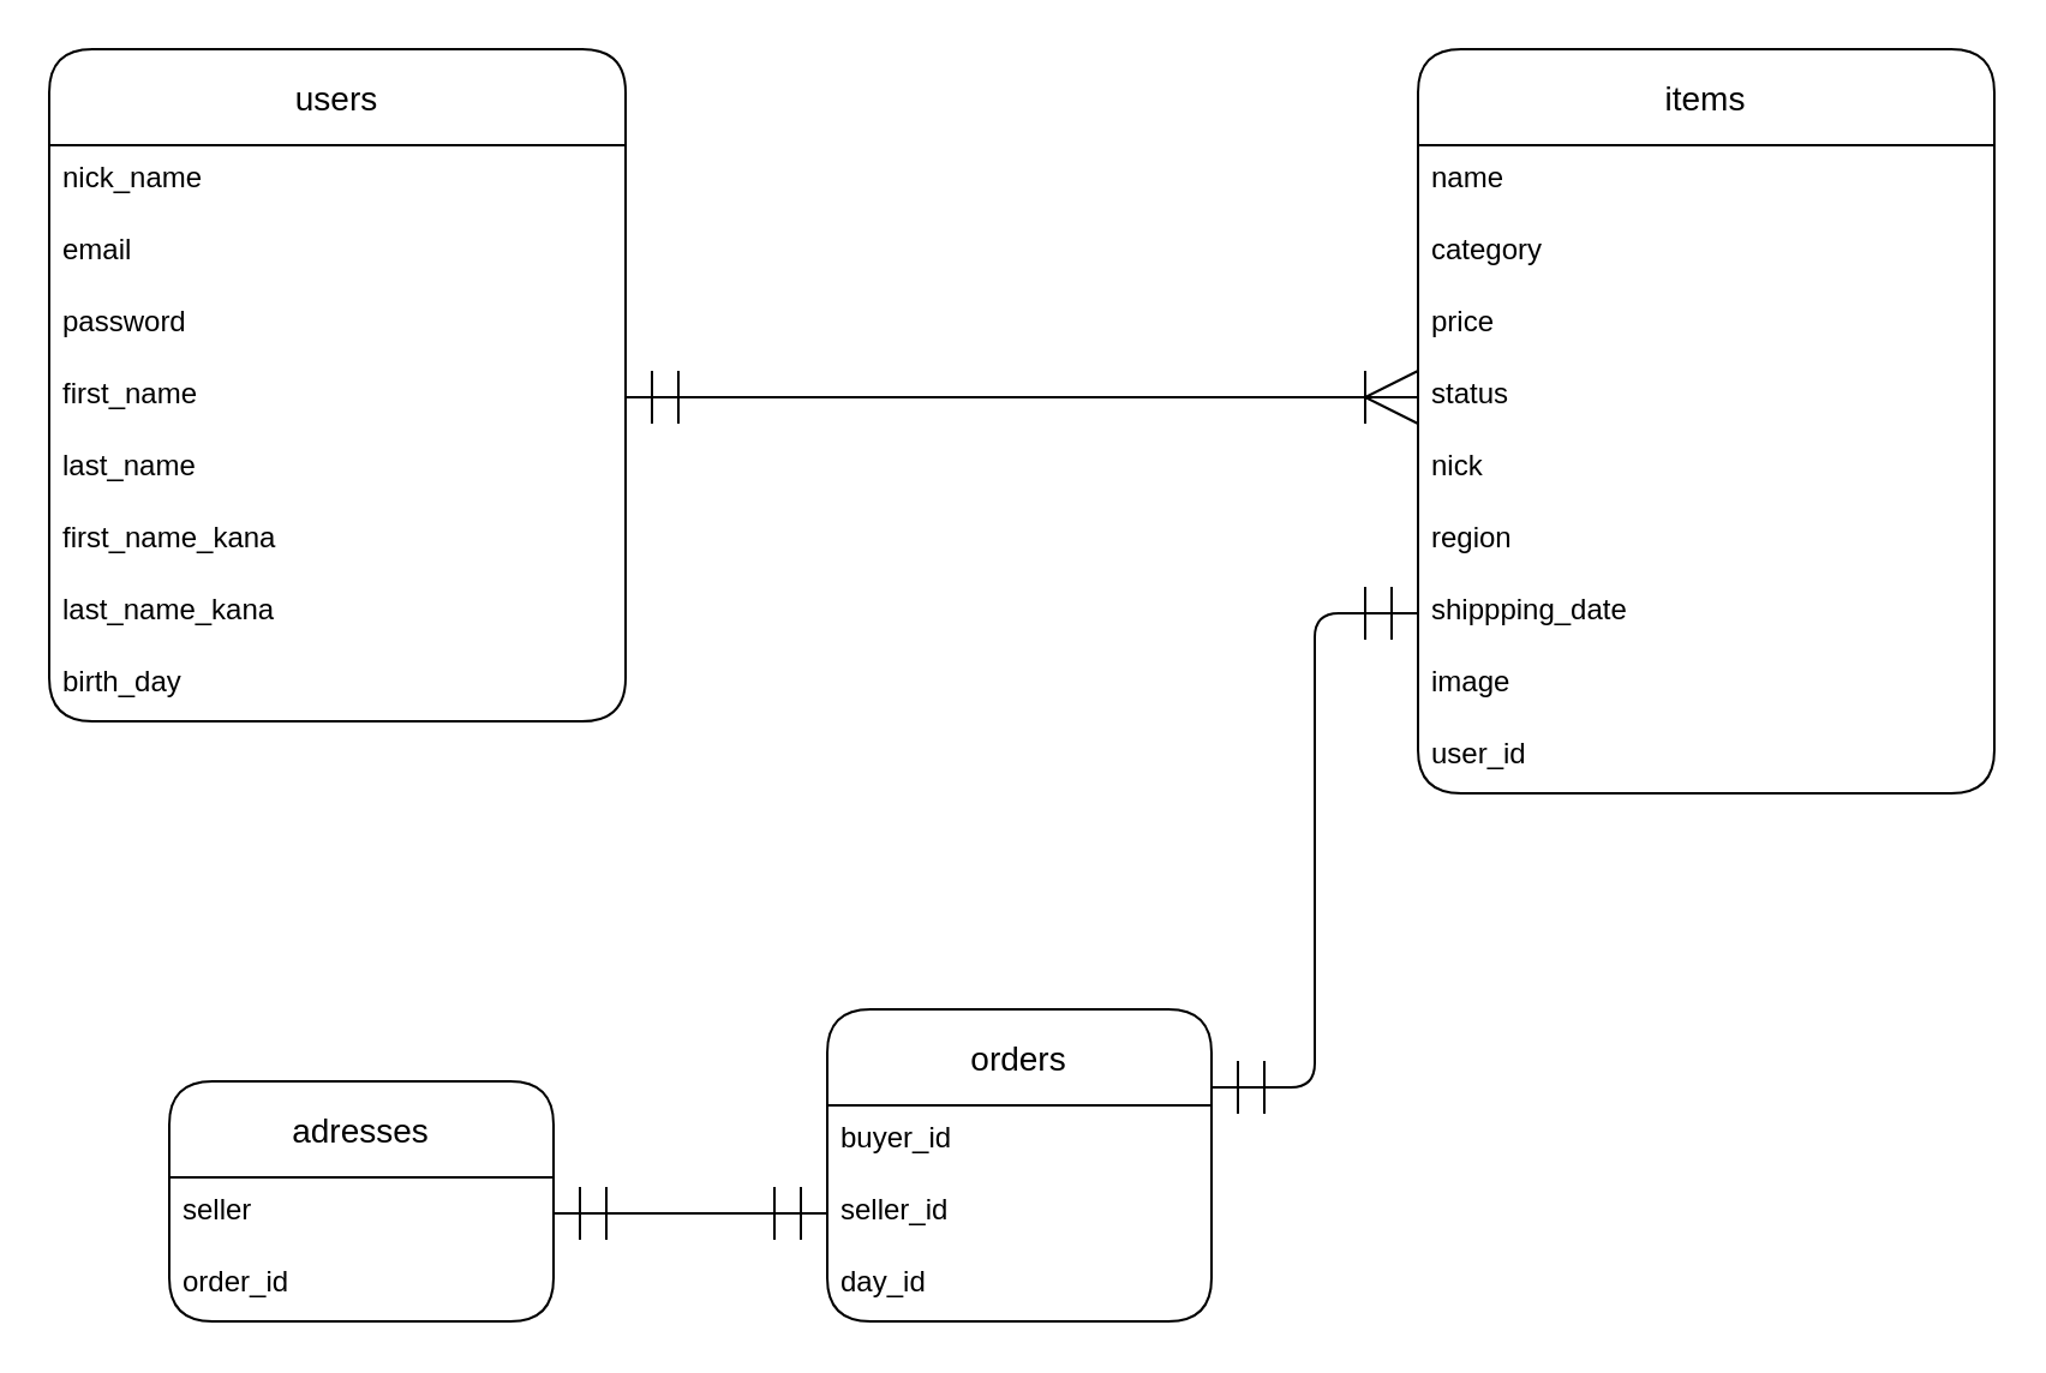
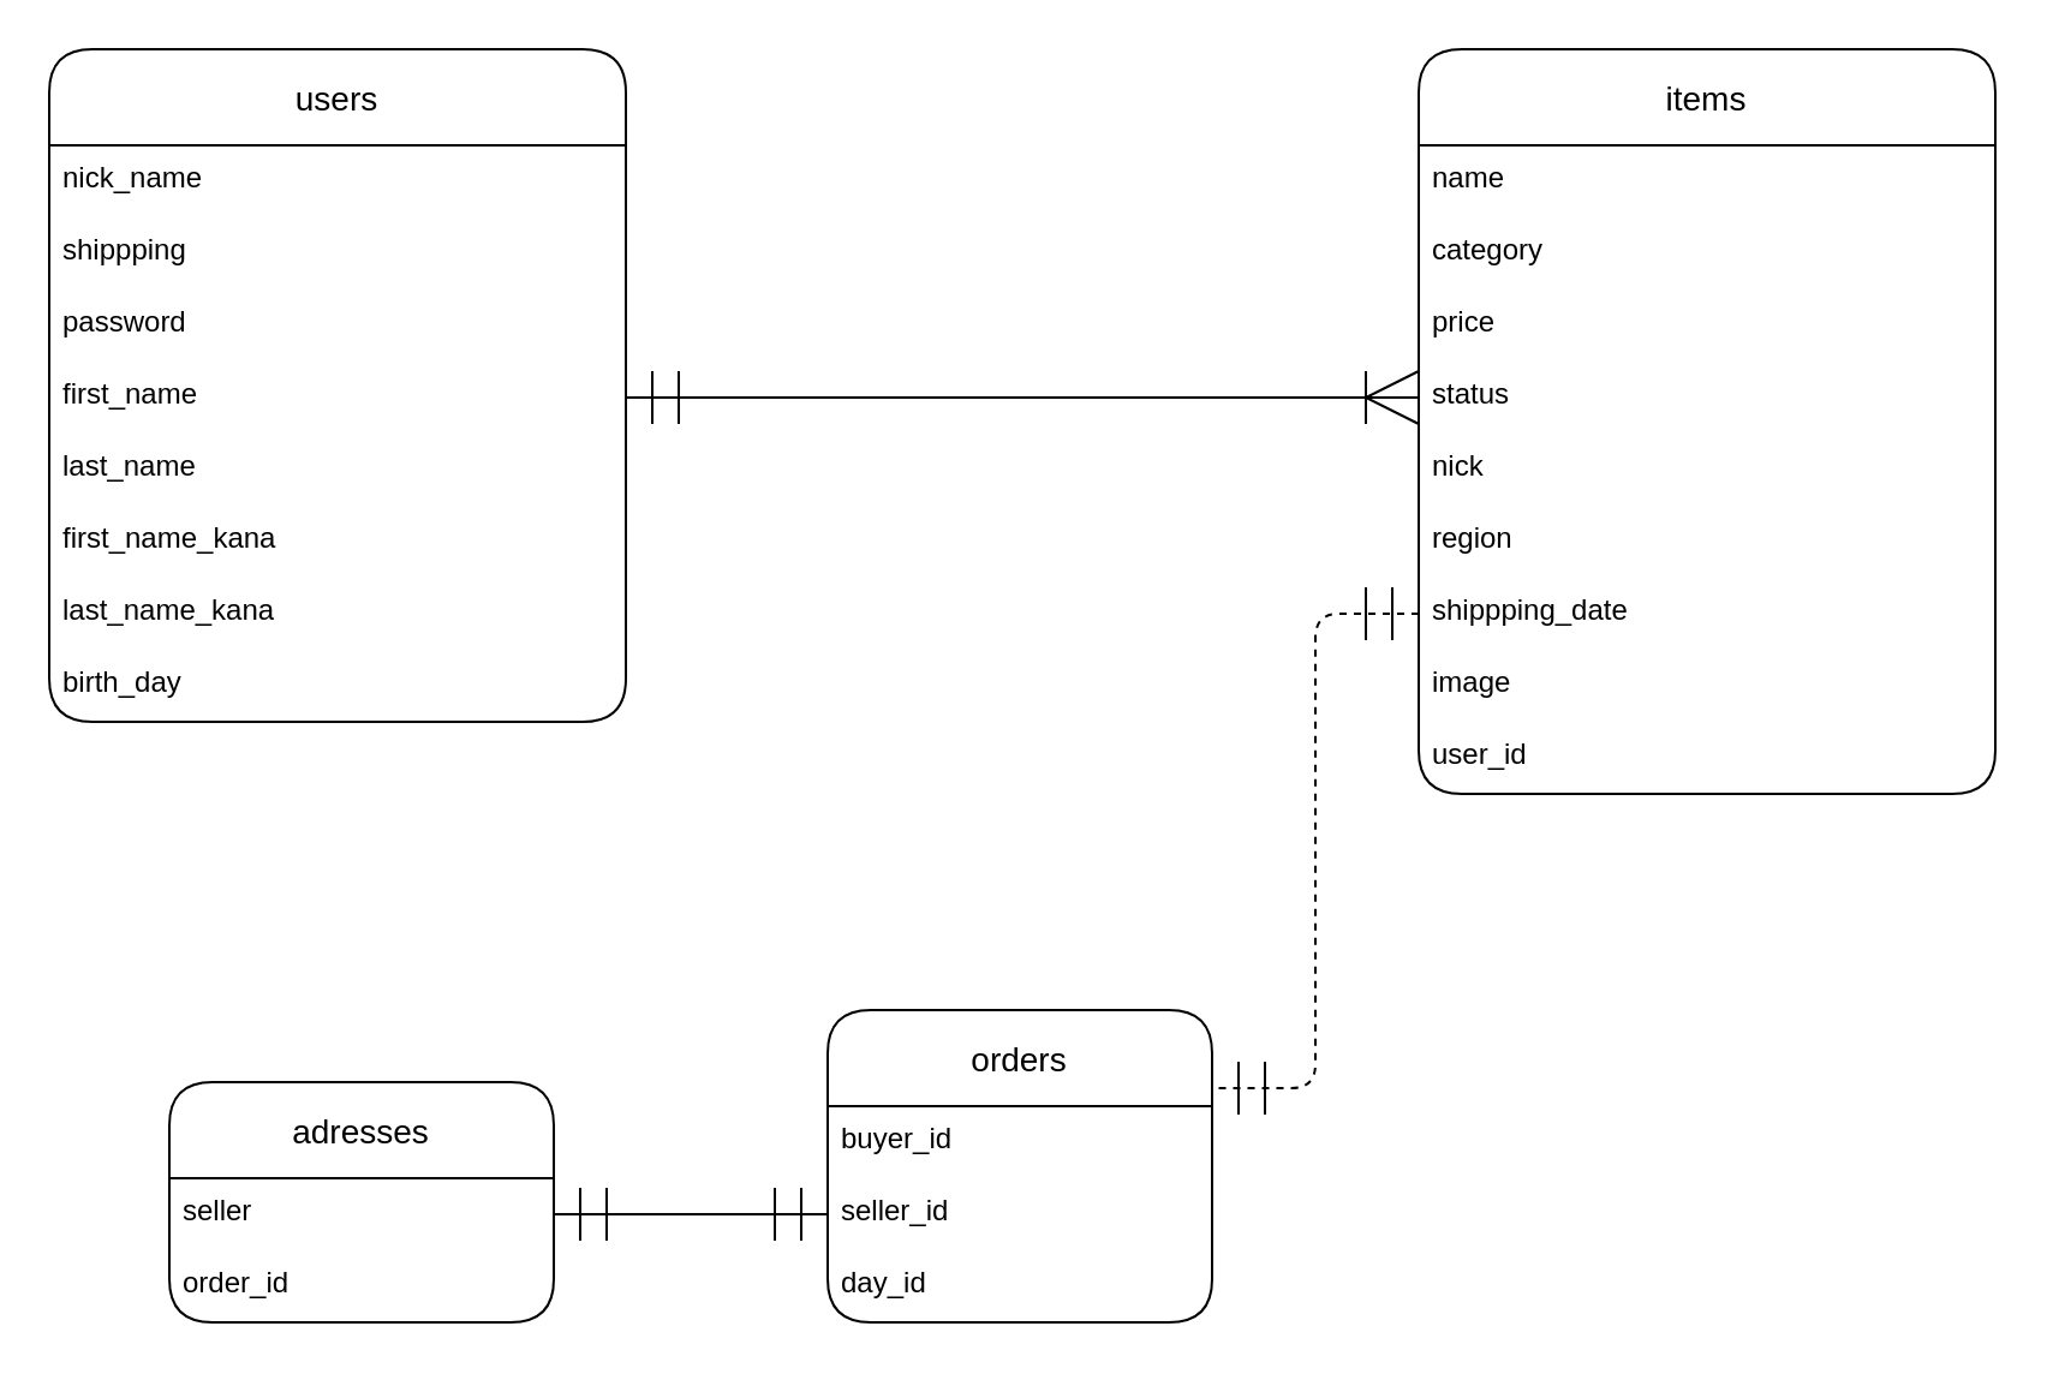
- <mxCell id="4" value="email" style="text;strokeColor=none;fillColor=none;spacingLeft=4;spacingRight=4;overflow=hidden;rotatable=0;points=[[0,0.5],[1,0.5]];portConstraint=eastwest;fontSize=12;rounded=1;" vertex="1" parent="2"><mxGeometry y="70" width="240" height="30" as="geometry" /></mxCell>
+ <mxCell id="4" value="shippping" style="text;strokeColor=none;fillColor=none;spacingLeft=4;spacingRight=4;overflow=hidden;rotatable=0;points=[[0,0.5],[1,0.5]];portConstraint=eastwest;fontSize=12;rounded=1;" vertex="1" parent="2"><mxGeometry y="70" width="240" height="30" as="geometry" /></mxCell>
- <mxCell id="25" style="edgeStyle=orthogonalEdgeStyle;orthogonalLoop=1;jettySize=auto;html=1;exitX=0;exitY=0.5;exitDx=0;exitDy=0;entryX=1;entryY=0.25;entryDx=0;entryDy=0;startArrow=ERmandOne;startFill=0;startSize=20;endArrow=ERmandOne;endFill=0;endSize=20;" edge="1" parent="1" source="18" target="27"><mxGeometry relative="1" as="geometry" /></mxCell>
+ <mxCell id="25" style="edgeStyle=orthogonalEdgeStyle;orthogonalLoop=1;jettySize=auto;html=1;exitX=0;exitY=0.5;exitDx=0;exitDy=0;entryX=1;entryY=0.25;entryDx=0;entryDy=0;startArrow=ERmandOne;startFill=0;startSize=20;endArrow=ERmandOne;endFill=0;endSize=20;dashed=1;" edge="1" parent="1" source="18" target="27"><mxGeometry relative="1" as="geometry" /></mxCell>
